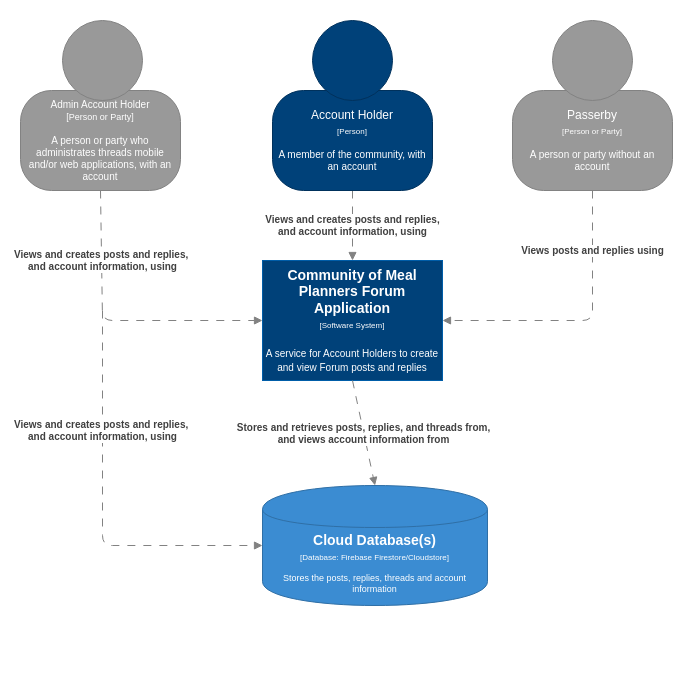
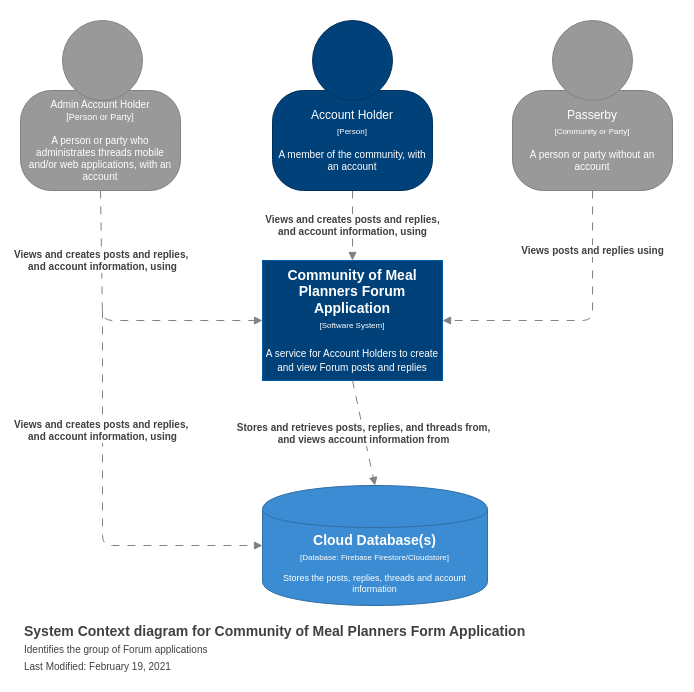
- <mxCell id="16" value="&lt;div&gt;&lt;font color=&quot;#ffffff&quot;&gt;&lt;font&gt;Passerby&lt;/font&gt;&lt;/font&gt;&lt;/div&gt;&lt;div&gt;&lt;font color=&quot;#ffffff&quot;&gt;&lt;font style=&quot;font-size: 8px&quot;&gt;[Person or Party]&lt;/font&gt;&lt;/font&gt;&lt;/div&gt;&lt;div style=&quot;font-size: 10px&quot;&gt;&lt;font color=&quot;#ffffff&quot; style=&quot;font-size: 10px&quot;&gt;&lt;span style=&quot;font-size: 8px&quot;&gt;&lt;br&gt;&lt;/span&gt;A person or party without an account&lt;/font&gt;&lt;br&gt;&lt;/div&gt;" style="rounded=1;whiteSpace=wrap;html=1;strokeColor=#828282;fillColor=#999999;fontColor=#000000;arcSize=31;" parent="15" vertex="1"><mxGeometry y="70" width="160" height="100" as="geometry" /></mxCell>
+ <mxCell id="16" value="&lt;div&gt;&lt;font color=&quot;#ffffff&quot;&gt;&lt;font&gt;Passerby&lt;/font&gt;&lt;/font&gt;&lt;/div&gt;&lt;div&gt;&lt;font color=&quot;#ffffff&quot;&gt;&lt;font style=&quot;font-size: 8px&quot;&gt;[Community or Party]&lt;/font&gt;&lt;/font&gt;&lt;/div&gt;&lt;div style=&quot;font-size: 10px&quot;&gt;&lt;font color=&quot;#ffffff&quot; style=&quot;font-size: 10px&quot;&gt;&lt;span style=&quot;font-size: 8px&quot;&gt;&lt;br&gt;&lt;/span&gt;A person or party without an account&lt;/font&gt;&lt;br&gt;&lt;/div&gt;" style="rounded=1;whiteSpace=wrap;html=1;strokeColor=#828282;fillColor=#999999;fontColor=#000000;arcSize=31;" parent="15" vertex="1"><mxGeometry y="70" width="160" height="100" as="geometry" /></mxCell>
+ <mxCell id="8" value="System Context diagram for Community of Meal Planners Form Application&lt;br style=&quot;font-size: 10px&quot;&gt;&lt;font size=&quot;1&quot;&gt;&lt;span style=&quot;font-weight: 400&quot;&gt;Identifies the group of Forum applications&lt;br&gt;Last Modified: February 19, 2021&lt;/span&gt;&lt;/font&gt;" style="text;html=1;resizable=0;points=[];autosize=1;align=left;verticalAlign=top;spacingTop=-4;fontSize=14;fontColor=#404040;fontStyle=1" parent="1" vertex="1"><mxGeometry x="22" y="620" width="520" height="50" as="geometry" /></mxCell>
